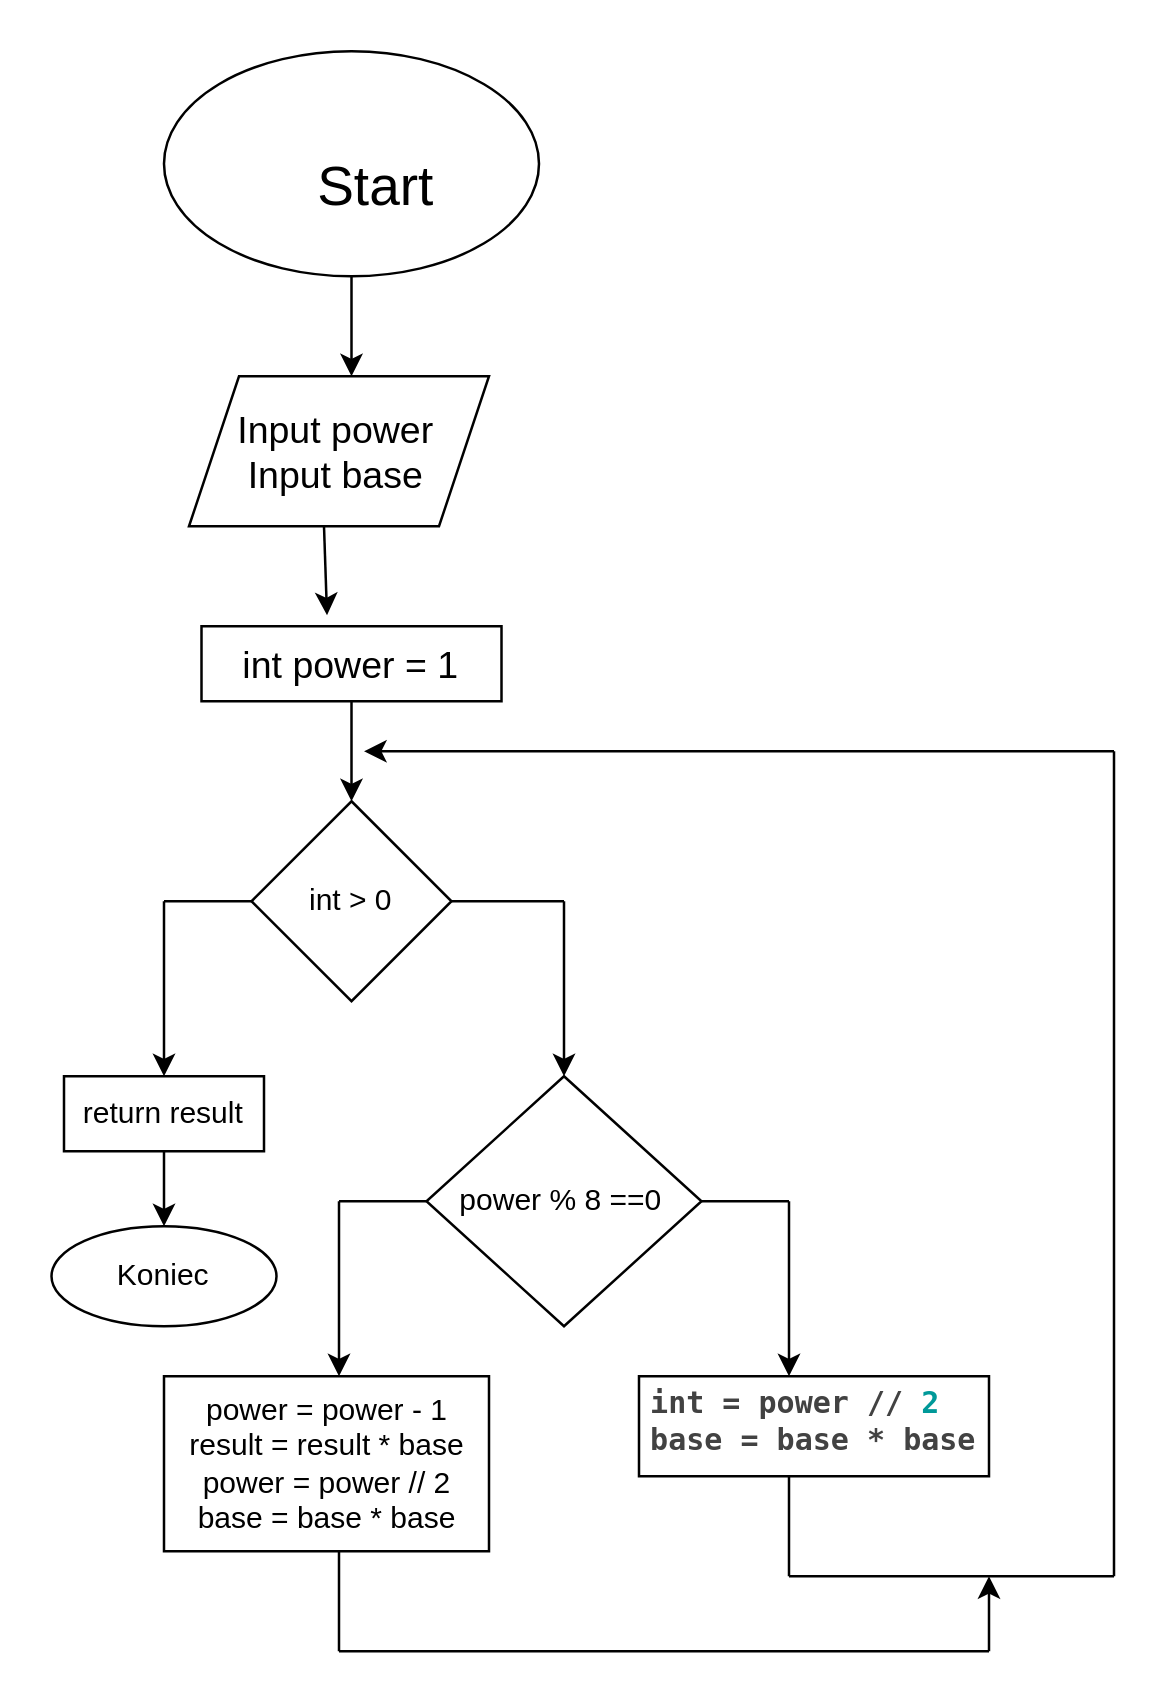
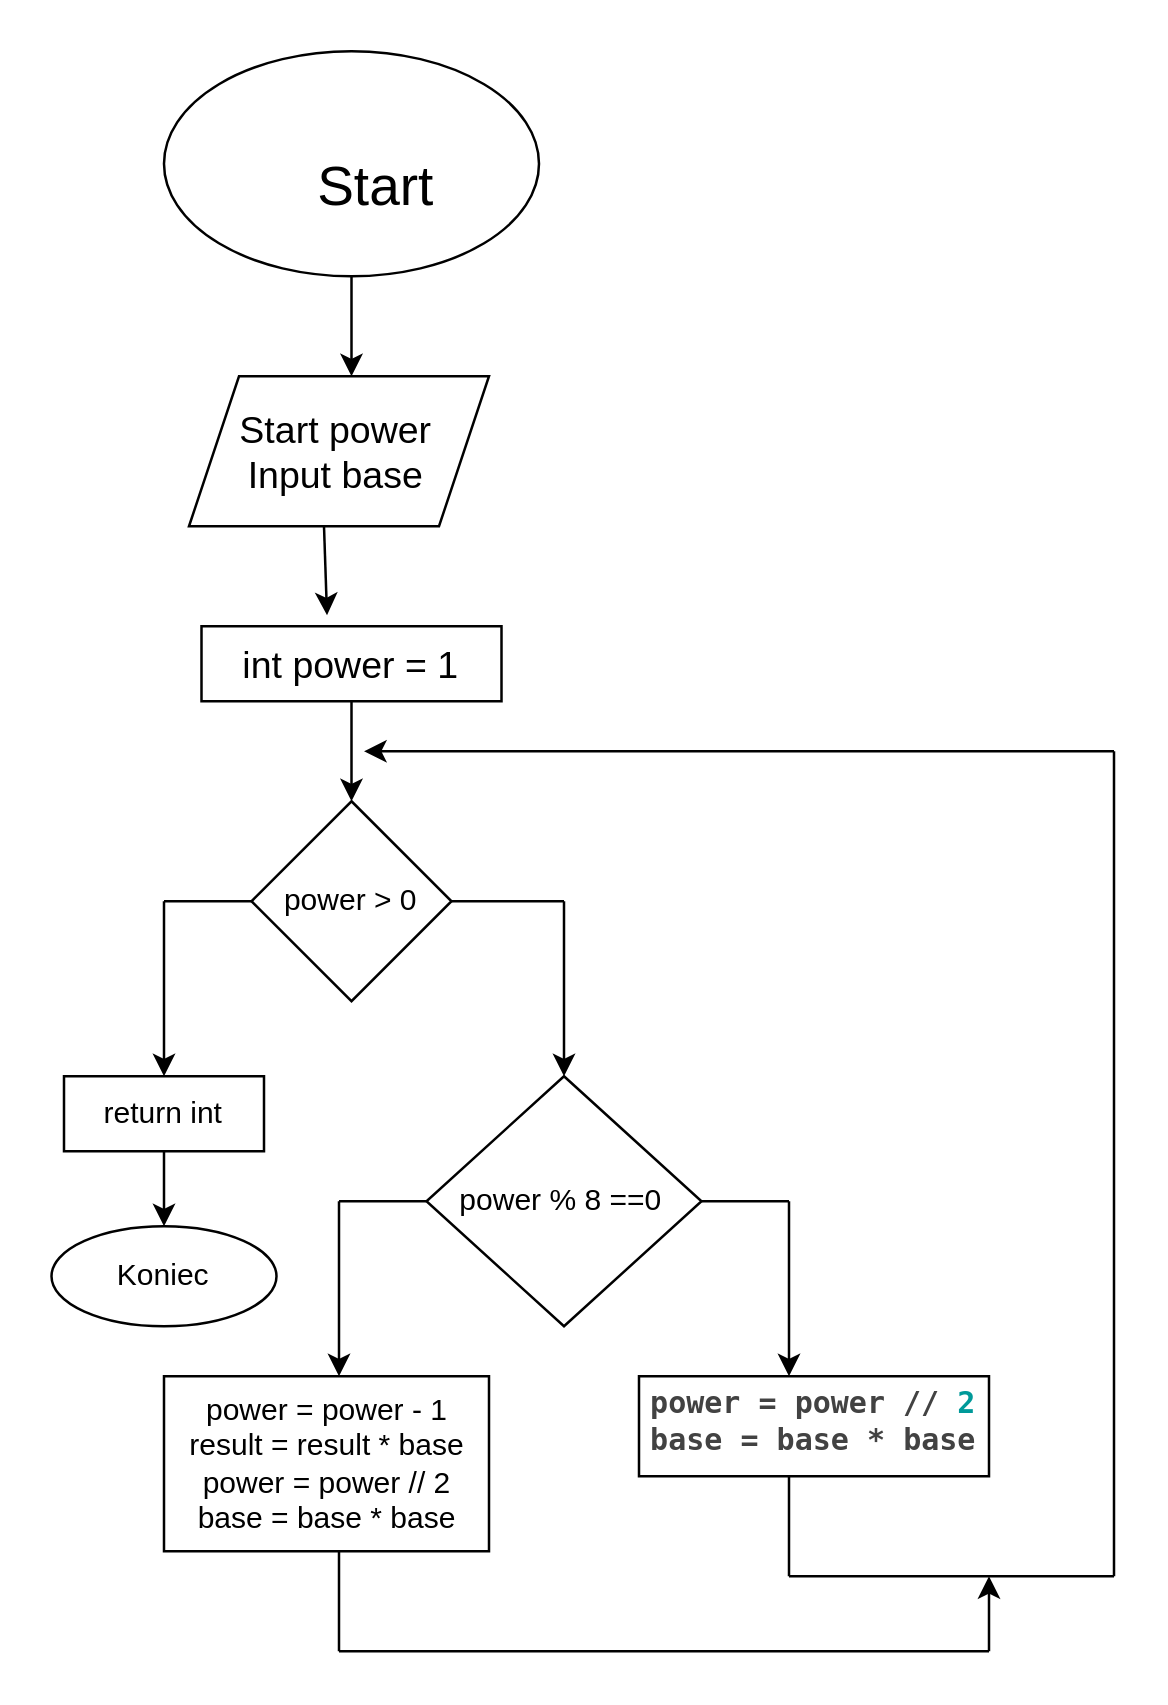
- <mxCell id="16" value="&lt;font style=&quot;font-size: 15px;&quot;&gt;Input power&lt;br&gt;Input base&lt;/font&gt;" style="text;html=1;strokeColor=none;fillColor=none;align=center;verticalAlign=middle;whiteSpace=wrap;rounded=0;" parent="1" vertex="1"><mxGeometry x="89" y="150" width="90" height="60" as="geometry" /></mxCell>
+ <mxCell id="16" value="&lt;font style=&quot;font-size: 15px;&quot;&gt;Start power&lt;br&gt;Input base&lt;/font&gt;" style="text;html=1;strokeColor=none;fillColor=none;align=center;verticalAlign=middle;whiteSpace=wrap;rounded=0;" parent="1" vertex="1"><mxGeometry x="89" y="150" width="90" height="60" as="geometry" /></mxCell>
- <mxCell id="9" value="int &amp;gt; 0" style="text;html=1;strokeColor=none;fillColor=none;align=center;verticalAlign=middle;whiteSpace=wrap;rounded=0;" parent="1" vertex="1"><mxGeometry x="110" y="345" width="60" height="30" as="geometry" /></mxCell>
+ <mxCell id="9" value="power &amp;gt; 0" style="text;html=1;strokeColor=none;fillColor=none;align=center;verticalAlign=middle;whiteSpace=wrap;rounded=0;" parent="1" vertex="1"><mxGeometry x="110" y="345" width="60" height="30" as="geometry" /></mxCell>
- <mxCell id="14" value="return result" style="text;html=1;strokeColor=none;fillColor=none;align=center;verticalAlign=middle;whiteSpace=wrap;rounded=0;" parent="1" vertex="1"><mxGeometry x="25" y="430" width="80" height="30" as="geometry" /></mxCell>
+ <mxCell id="14" value="return int" style="text;html=1;strokeColor=none;fillColor=none;align=center;verticalAlign=middle;whiteSpace=wrap;rounded=0;" parent="1" vertex="1"><mxGeometry x="25" y="430" width="80" height="30" as="geometry" /></mxCell>
- <mxCell id="27" value="&lt;pre style=&quot;box-sizing: border-box; font-family: monospace, monospace; margin-top: 0px; margin-bottom: 0px; color: rgb(66, 66, 66); font-weight: 600; text-align: left;&quot;&gt;&lt;code style=&quot;box-sizing: border-box; font-family: monospace, monospace; font-size: 1em;&quot; data-lang=&quot;python&quot; class=&quot;language-python&quot;&gt;int &lt;span style=&quot;box-sizing: border-box;&quot; class=&quot;o&quot;&gt;=&lt;/span&gt; &lt;span style=&quot;box-sizing: border-box;&quot; class=&quot;n&quot;&gt;power&lt;/span&gt; &lt;span style=&quot;box-sizing: border-box;&quot; class=&quot;o&quot;&gt;//&lt;/span&gt; &lt;span style=&quot;box-sizing: border-box; color: rgb(0, 153, 153);&quot; class=&quot;mi&quot;&gt;2&lt;/span&gt;&lt;span style=&quot;box-sizing: border-box; font-style: italic; color: rgb(153, 153, 136);&quot; class=&quot;c1&quot;&gt;&lt;br/&gt;&lt;/span&gt;&lt;span style=&quot;box-sizing: border-box;&quot; class=&quot;n&quot;&gt;base&lt;/span&gt; &lt;span style=&quot;box-sizing: border-box;&quot; class=&quot;o&quot;&gt;=&lt;/span&gt; &lt;span style=&quot;box-sizing: border-box;&quot; class=&quot;n&quot;&gt;base&lt;/span&gt; &lt;span style=&quot;box-sizing: border-box;&quot; class=&quot;o&quot;&gt;*&lt;/span&gt; &lt;span style=&quot;box-sizing: border-box;&quot; class=&quot;n&quot;&gt;base&lt;/span&gt;&lt;/code&gt;&lt;/pre&gt;" style="text;html=1;strokeColor=none;fillColor=none;align=center;verticalAlign=middle;whiteSpace=wrap;rounded=0;" parent="1" vertex="1"><mxGeometry x="255" y="530" width="140" height="75" as="geometry" /></mxCell>
+ <mxCell id="27" value="&lt;pre style=&quot;box-sizing: border-box; font-family: monospace, monospace; margin-top: 0px; margin-bottom: 0px; color: rgb(66, 66, 66); font-weight: 600; text-align: left;&quot;&gt;&lt;code style=&quot;box-sizing: border-box; font-family: monospace, monospace; font-size: 1em;&quot; data-lang=&quot;python&quot; class=&quot;language-python&quot;&gt;power &lt;span style=&quot;box-sizing: border-box;&quot; class=&quot;o&quot;&gt;=&lt;/span&gt; &lt;span style=&quot;box-sizing: border-box;&quot; class=&quot;n&quot;&gt;power&lt;/span&gt; &lt;span style=&quot;box-sizing: border-box;&quot; class=&quot;o&quot;&gt;//&lt;/span&gt; &lt;span style=&quot;box-sizing: border-box; color: rgb(0, 153, 153);&quot; class=&quot;mi&quot;&gt;2&lt;/span&gt;&lt;span style=&quot;box-sizing: border-box; font-style: italic; color: rgb(153, 153, 136);&quot; class=&quot;c1&quot;&gt;&lt;br/&gt;&lt;/span&gt;&lt;span style=&quot;box-sizing: border-box;&quot; class=&quot;n&quot;&gt;base&lt;/span&gt; &lt;span style=&quot;box-sizing: border-box;&quot; class=&quot;o&quot;&gt;=&lt;/span&gt; &lt;span style=&quot;box-sizing: border-box;&quot; class=&quot;n&quot;&gt;base&lt;/span&gt; &lt;span style=&quot;box-sizing: border-box;&quot; class=&quot;o&quot;&gt;*&lt;/span&gt; &lt;span style=&quot;box-sizing: border-box;&quot; class=&quot;n&quot;&gt;base&lt;/span&gt;&lt;/code&gt;&lt;/pre&gt;" style="text;html=1;strokeColor=none;fillColor=none;align=center;verticalAlign=middle;whiteSpace=wrap;rounded=0;" parent="1" vertex="1"><mxGeometry x="255" y="530" width="140" height="75" as="geometry" /></mxCell>
